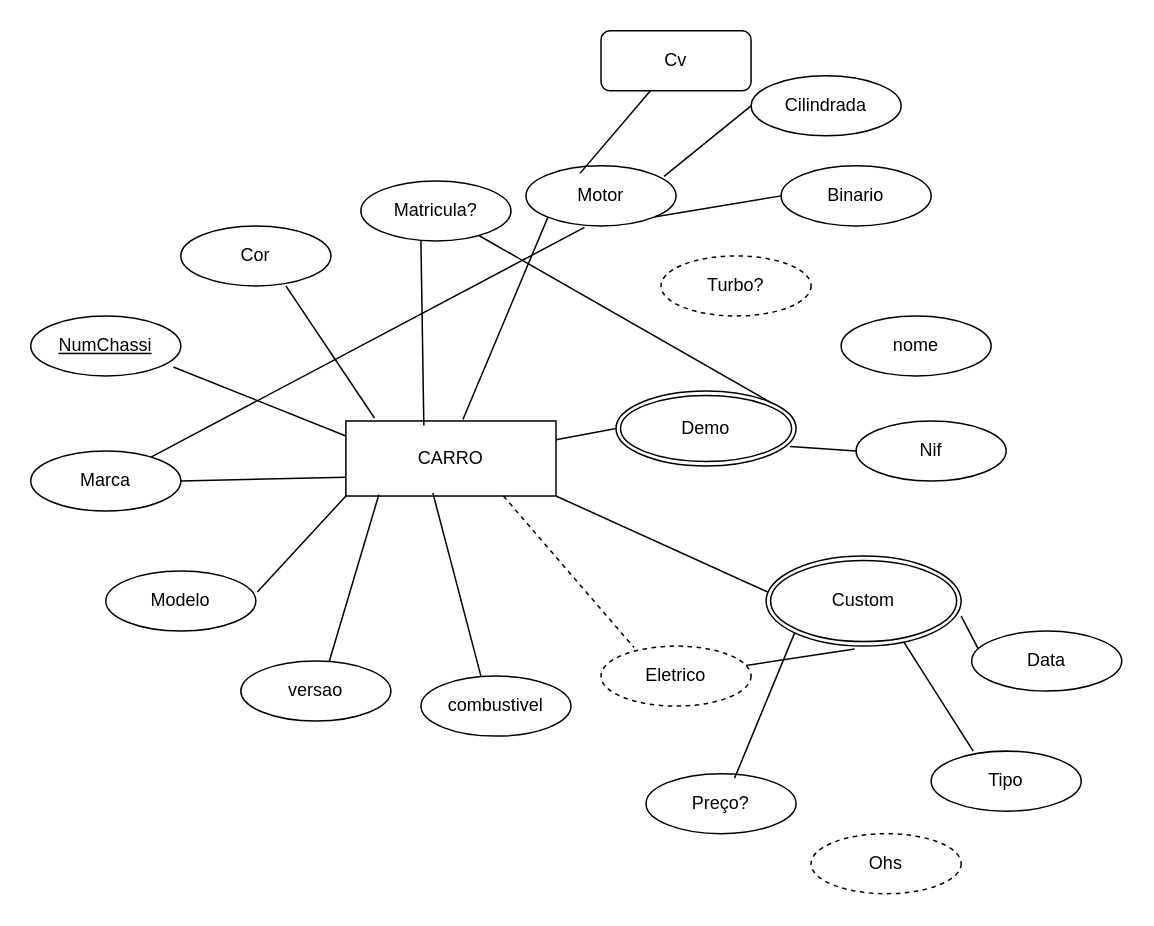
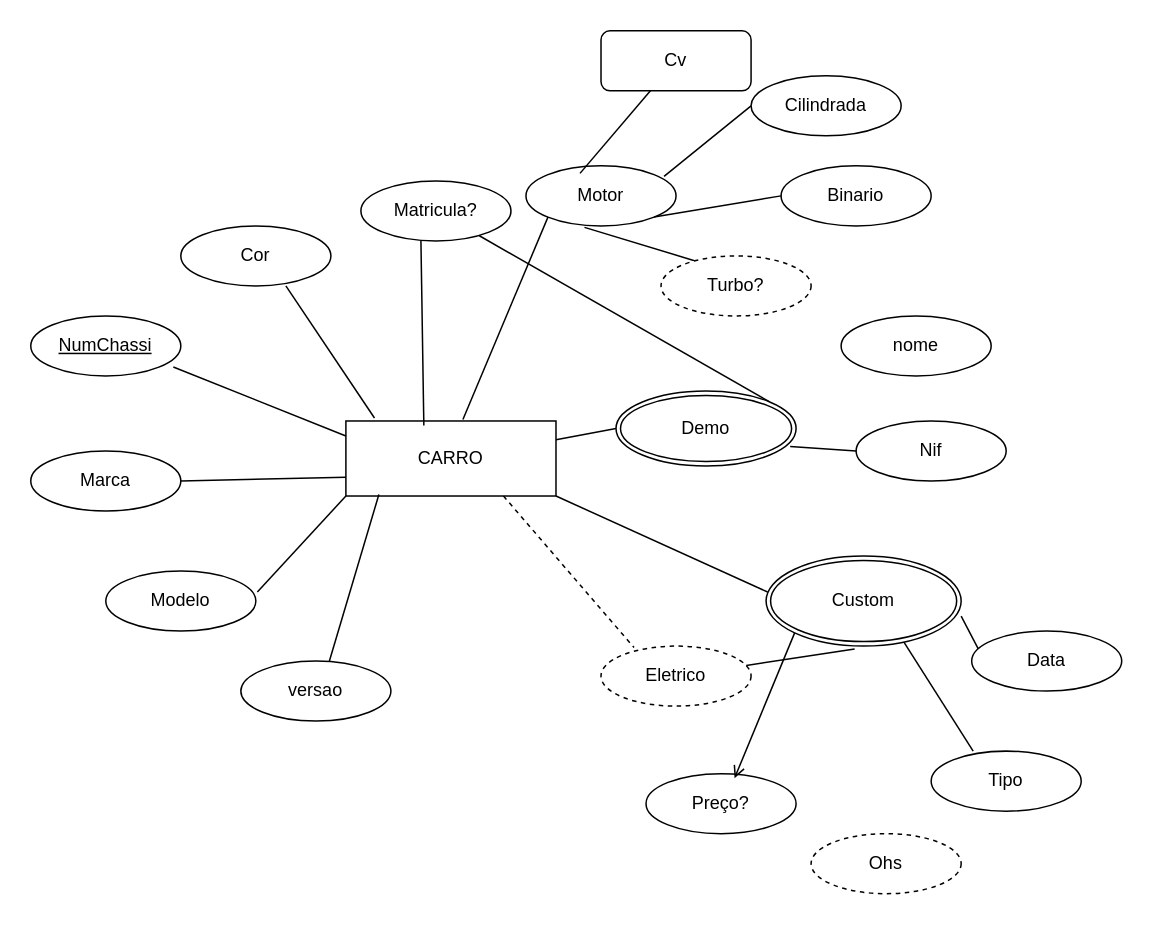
- <mxCell id="13" value="" style="endArrow=none;html=1;rounded=0;exitX=0.39;exitY=1.025;exitDx=0;exitDy=0;exitPerimeter=0;" edge="1" parent="1" source="12" target="5"><mxGeometry relative="1" as="geometry"><mxPoint x="250" y="380" as="sourcePoint" /><mxPoint x="410" y="380" as="targetPoint" /></mxGeometry></mxCell>
+ <mxCell id="13" value="" style="endArrow=none;html=1;rounded=0;exitX=0.39;exitY=1.025;exitDx=0;exitDy=0;exitPerimeter=0;entryX=0.25;entryY=0.1;entryDx=0;entryDy=0;entryPerimeter=0;" edge="1" parent="1" source="12" target="27"><mxGeometry relative="1" as="geometry"><mxPoint x="250" y="380" as="sourcePoint" /><mxPoint x="410" y="380" as="targetPoint" /></mxGeometry></mxCell>
- <mxCell id="20" value="" style="endArrow=none;html=1;rounded=0;exitX=0.4;exitY=0;exitDx=0;exitDy=0;exitPerimeter=0;entryX=0.414;entryY=0.96;entryDx=0;entryDy=0;entryPerimeter=0;" edge="1" parent="1" source="2" target="10"><mxGeometry relative="1" as="geometry"><mxPoint x="250" y="380" as="sourcePoint" /><mxPoint x="288" y="334" as="targetPoint" /></mxGeometry></mxCell>
- <mxCell id="2" value="&lt;font style=&quot;vertical-align: inherit;&quot; dir=&quot;auto&quot;&gt;&lt;font style=&quot;vertical-align: inherit;&quot; dir=&quot;auto&quot;&gt;combustivel&lt;/font&gt;&lt;/font&gt;" style="ellipse;whiteSpace=wrap;html=1;align=center;" vertex="1" parent="1"><mxGeometry x="280" y="450" width="100" height="40" as="geometry" /></mxCell>
- <mxCell id="45" value="" style="endArrow=none;html=1;rounded=0;entryX=0.59;entryY=0.075;entryDx=0;entryDy=0;entryPerimeter=0;exitX=0;exitY=1;exitDx=0;exitDy=0;" edge="1" parent="1" source="40" target="41"><mxGeometry relative="1" as="geometry"><mxPoint x="250" y="380" as="sourcePoint" /><mxPoint x="410" y="380" as="targetPoint" /></mxGeometry></mxCell>
+ <mxCell id="45" value="" style="endArrow=open;html=1;rounded=0;entryX=0.59;entryY=0.075;entryDx=0;entryDy=0;entryPerimeter=0;exitX=0;exitY=1;exitDx=0;exitDy=0;" edge="1" parent="1" source="40" target="41"><mxGeometry relative="1" as="geometry"><mxPoint x="250" y="380" as="sourcePoint" /><mxPoint x="410" y="380" as="targetPoint" /></mxGeometry></mxCell>
